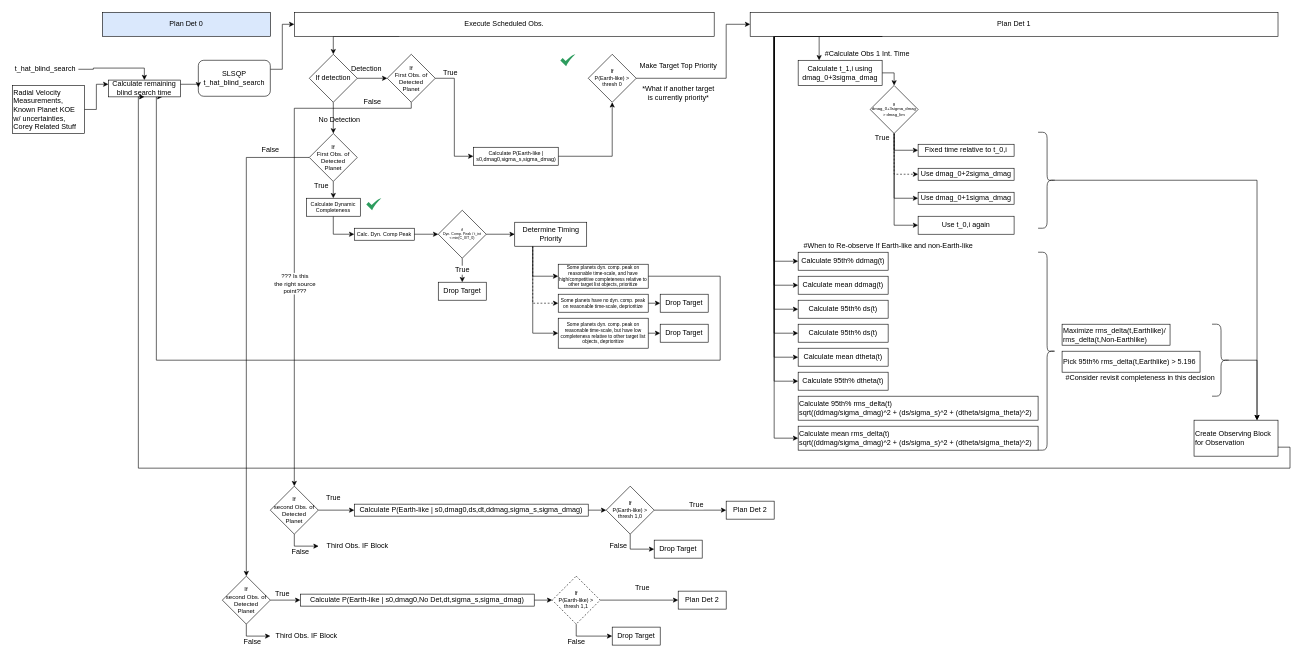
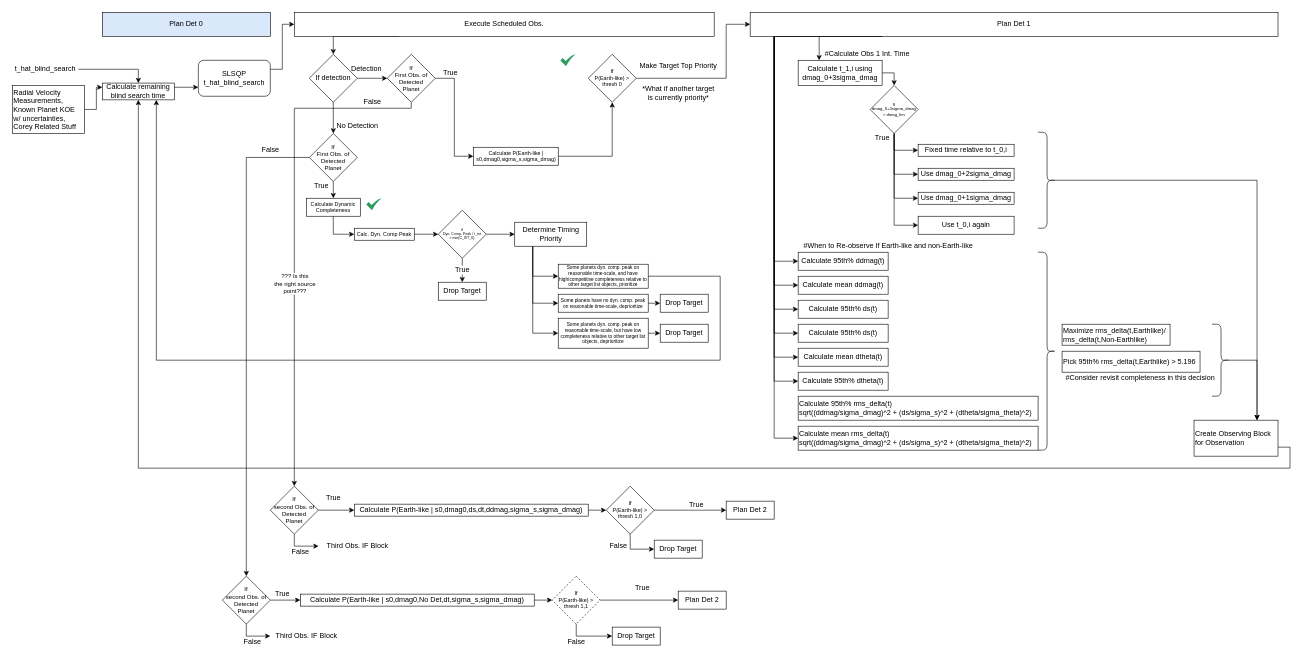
- <mxCell id="50" value="Calculate remaining blind search time" style="rounded=0;whiteSpace=wrap;html=1;fontSize=12;" vertex="1" parent="1"><mxGeometry x="180" y="133" width="120" height="28" as="geometry" /></mxCell>
+ <mxCell id="50" value="Calculate remaining blind search time" style="rounded=0;whiteSpace=wrap;html=1;fontSize=12;" vertex="1" parent="1"><mxGeometry x="170" y="138" width="120" height="28" as="geometry" /></mxCell>
- <mxCell id="122" value="No Detection" style="text;html=1;align=center;verticalAlign=middle;resizable=0;points=[];autosize=1;fontSize=12;" vertex="1" parent="1"><mxGeometry x="525" y="190" width="80" height="20" as="geometry" /></mxCell>
+ <mxCell id="122" value="No Detection" style="text;html=1;align=center;verticalAlign=middle;resizable=0;points=[];autosize=1;fontSize=12;" vertex="1" parent="1"><mxGeometry x="555" y="200" width="80" height="20" as="geometry" /></mxCell>
- <mxCell id="56" style="edgeStyle=orthogonalEdgeStyle;rounded=0;orthogonalLoop=1;jettySize=auto;html=1;exitX=0.5;exitY=1;exitDx=0;exitDy=0;entryX=0;entryY=0.5;entryDx=0;entryDy=0;fontSize=12;dashed=1;" edge="1" parent="1" source="59" target="61"><mxGeometry relative="1" as="geometry" /></mxCell>
+ <mxCell id="56" style="edgeStyle=orthogonalEdgeStyle;rounded=0;orthogonalLoop=1;jettySize=auto;html=1;exitX=0.5;exitY=1;exitDx=0;exitDy=0;entryX=0;entryY=0.5;entryDx=0;entryDy=0;fontSize=12;" edge="1" parent="1" source="59" target="61"><mxGeometry relative="1" as="geometry" /></mxCell>
- <mxCell id="35" style="edgeStyle=orthogonalEdgeStyle;rounded=0;orthogonalLoop=1;jettySize=auto;html=1;exitX=0.25;exitY=1;exitDx=0;exitDy=0;entryX=0;entryY=0.5;entryDx=0;entryDy=0;fontSize=8;dashed=1;" edge="1" parent="1" source="38" target="40"><mxGeometry relative="1" as="geometry" /></mxCell>
+ <mxCell id="35" style="edgeStyle=orthogonalEdgeStyle;rounded=0;orthogonalLoop=1;jettySize=auto;html=1;exitX=0.25;exitY=1;exitDx=0;exitDy=0;entryX=0;entryY=0.5;entryDx=0;entryDy=0;fontSize=8;" edge="1" parent="1" source="38" target="40"><mxGeometry relative="1" as="geometry" /></mxCell>
